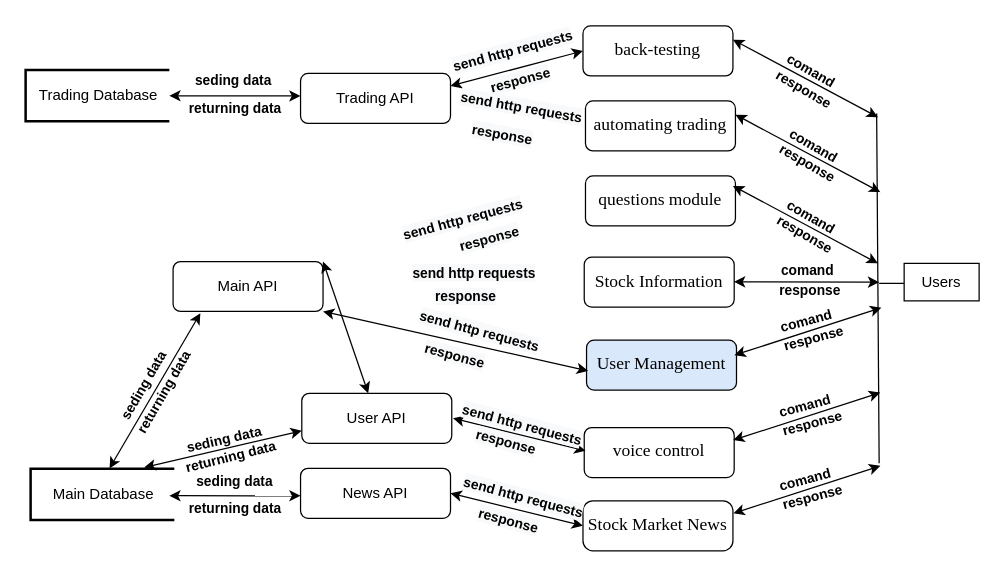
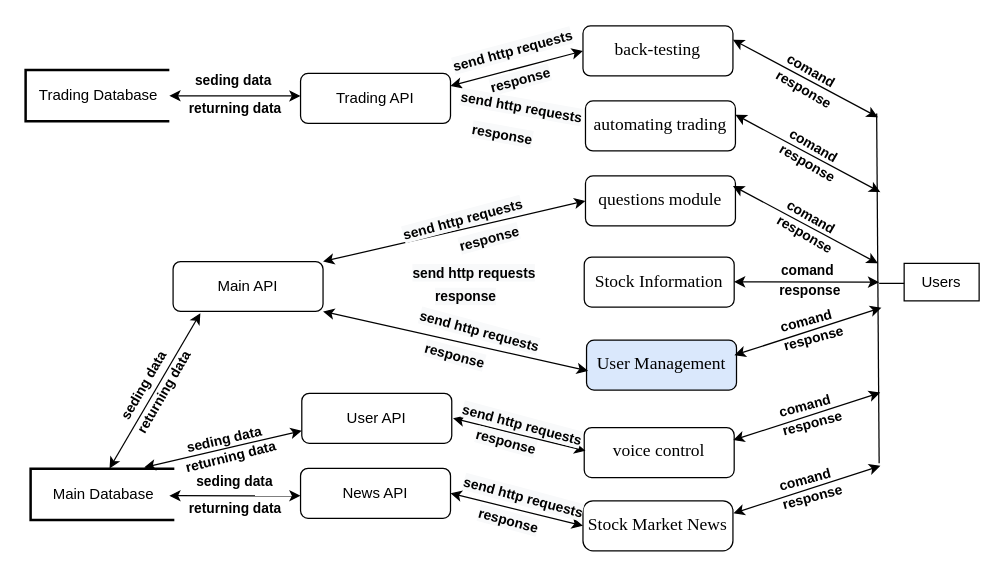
- <mxCell id="50" value="" style="endArrow=classic;startArrow=classic;html=1;rounded=0;fontSize=11;exitX=1;exitY=0;exitDx=0;exitDy=0;" parent="1" source="42" target="70" edge="1"><mxGeometry width="50" height="50" relative="1" as="geometry"><mxPoint x="430" y="246" as="sourcePoint" /><mxPoint x="480" y="196" as="targetPoint" /></mxGeometry></mxCell>
+ <mxCell id="50" value="" style="endArrow=classic;startArrow=classic;html=1;rounded=0;fontSize=11;exitX=1;exitY=0;exitDx=0;exitDy=0;entryX=0;entryY=0.5;entryDx=0;entryDy=0;" parent="1" source="42" target="9" edge="1"><mxGeometry width="50" height="50" relative="1" as="geometry"><mxPoint x="430" y="246" as="sourcePoint" /><mxPoint x="480" y="196" as="targetPoint" /></mxGeometry></mxCell>
